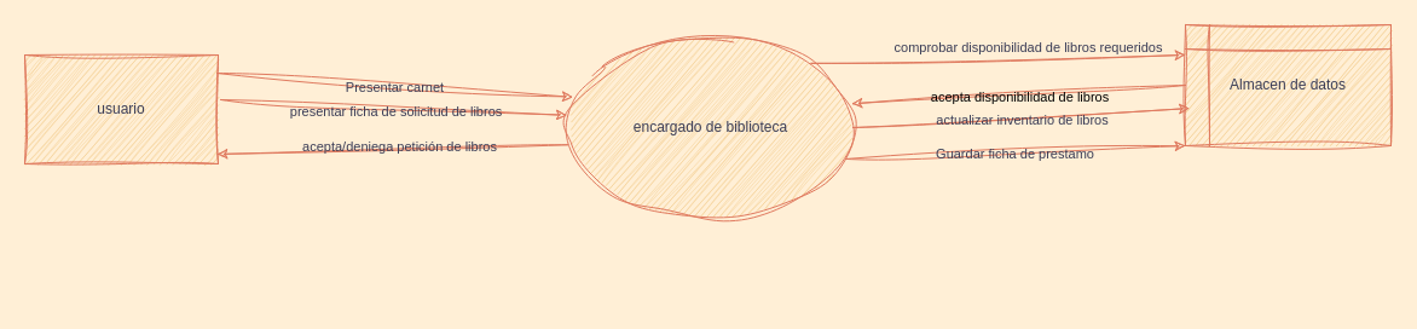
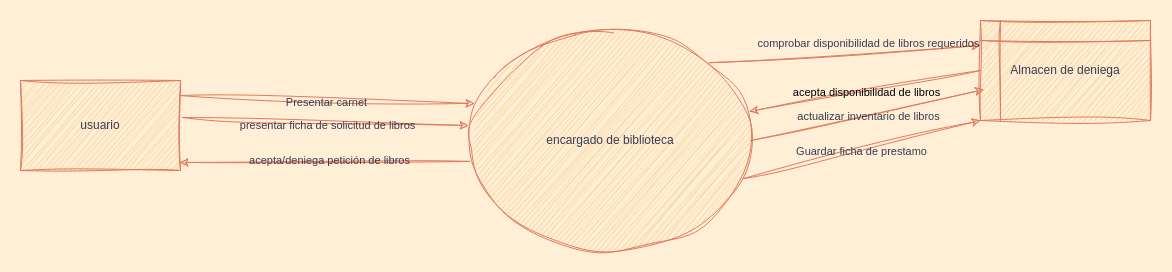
- <mxCell id="12" value="Almacen de datos" style="shape=internalStorage;whiteSpace=wrap;html=1;backgroundOutline=1;fillColor=#F2CC8F;strokeColor=#E07A5F;labelBackgroundColor=none;fontColor=#393C56;rounded=0;sketch=1;curveFitting=1;jiggle=2;" vertex="1" parent="1"><mxGeometry x="980" y="20" width="170" height="100" as="geometry" /></mxCell>
+ <mxCell id="12" value="Almacen de deniega" style="shape=internalStorage;whiteSpace=wrap;html=1;backgroundOutline=1;fillColor=#F2CC8F;strokeColor=#E07A5F;labelBackgroundColor=none;fontColor=#393C56;rounded=0;sketch=1;curveFitting=1;jiggle=2;" vertex="1" parent="1"><mxGeometry x="980" y="20" width="170" height="100" as="geometry" /></mxCell>
- <mxCell id="3" value="usuario" style="rounded=0;whiteSpace=wrap;html=1;fillColor=#F2CC8F;strokeColor=#E07A5F;labelBackgroundColor=none;fontColor=#393C56;sketch=1;curveFitting=1;jiggle=2;" vertex="1" parent="1"><mxGeometry x="20" y="45" width="160" height="90" as="geometry" /></mxCell>
+ <mxCell id="3" value="usuario" style="rounded=0;whiteSpace=wrap;html=1;fillColor=#F2CC8F;strokeColor=#E07A5F;labelBackgroundColor=none;fontColor=#393C56;sketch=1;curveFitting=1;jiggle=2;" vertex="1" parent="1"><mxGeometry x="20" y="80" width="160" height="90" as="geometry" /></mxCell>
- <mxCell id="2" value="encargado de biblioteca" style="ellipse;whiteSpace=wrap;html=1;fillColor=#F2CC8F;strokeColor=#E07A5F;labelBackgroundColor=none;fontColor=#393C56;rounded=0;sketch=1;curveFitting=1;jiggle=2;" vertex="1" parent="1"><mxGeometry x="470" y="30" width="235" height="150" as="geometry" /></mxCell>
+ <mxCell id="2" value="encargado de biblioteca" style="ellipse;whiteSpace=wrap;html=1;fillColor=#F2CC8F;strokeColor=#E07A5F;labelBackgroundColor=none;fontColor=#393C56;rounded=0;sketch=1;curveFitting=1;jiggle=2;" vertex="1" parent="1"><mxGeometry x="470" y="30" width="280" height="220" as="geometry" /></mxCell>
